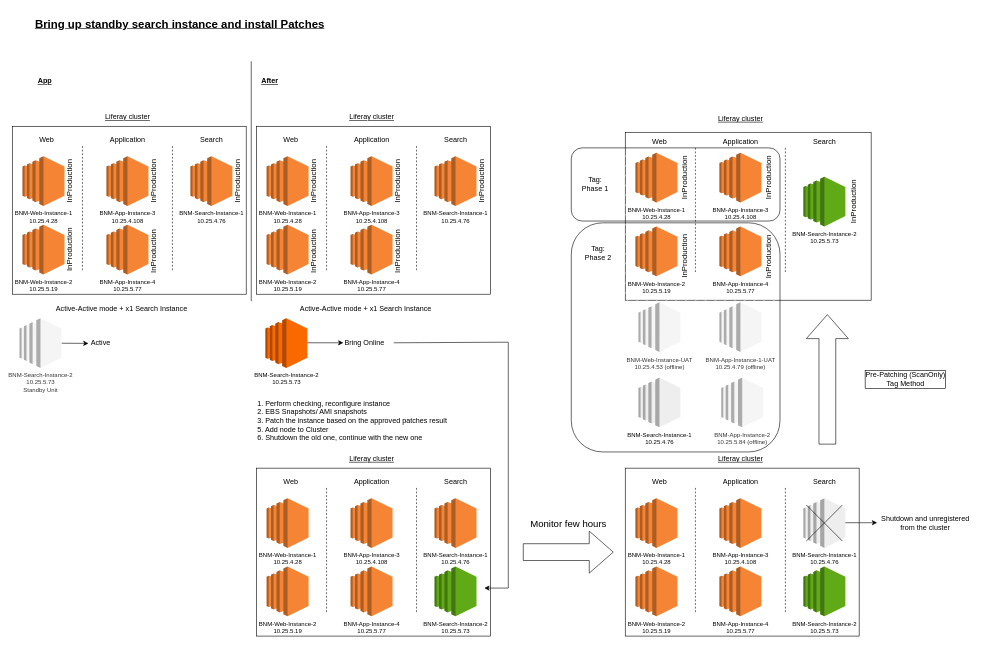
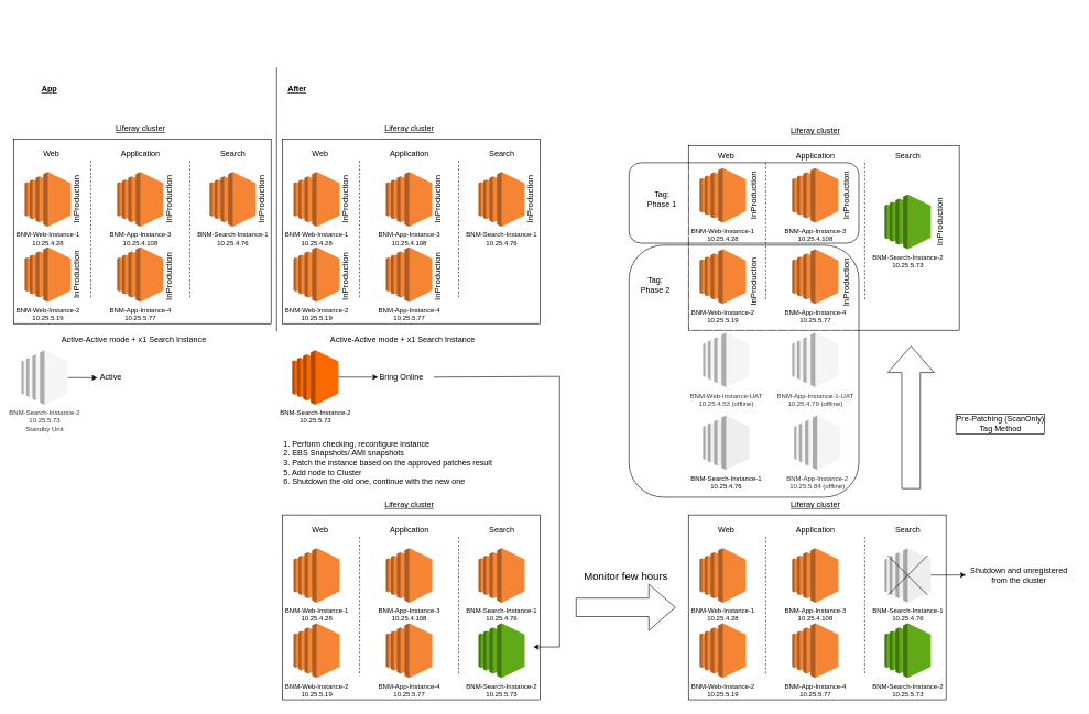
- <mxCell id="2" value="Bring up standby search instance and install Patches" style="text;html=1;align=center;verticalAlign=middle;resizable=0;points=[];autosize=1;strokeColor=none;fillColor=none;fontSize=19;fontStyle=5" parent="1" vertex="1"><mxGeometry x="44" y="20" width="510" height="40" as="geometry" /></mxCell>
- <mxCell id="86" value="Tag: Phase 1" style="text;html=1;strokeColor=none;fillColor=none;align=center;verticalAlign=middle;whiteSpace=wrap;rounded=0;" parent="1" vertex="1"><mxGeometry x="962" y="292" width="60" height="30" as="geometry" /></mxCell>
+ <mxCell id="86" value="Tag: Phase 1" style="text;html=1;strokeColor=none;fillColor=none;align=center;verticalAlign=middle;whiteSpace=wrap;rounded=0;" parent="1" vertex="1"><mxGeometry x="972" y="287" width="60" height="30" as="geometry" /></mxCell>
- <mxCell id="87" value="Tag: Phase 2" style="text;html=1;strokeColor=none;fillColor=none;align=center;verticalAlign=middle;whiteSpace=wrap;rounded=0;" parent="1" vertex="1"><mxGeometry x="967" y="407" width="60" height="30" as="geometry" /></mxCell>
+ <mxCell id="87" value="Tag: Phase 2" style="text;html=1;strokeColor=none;fillColor=none;align=center;verticalAlign=middle;whiteSpace=wrap;rounded=0;" parent="1" vertex="1"><mxGeometry x="962" y="417" width="60" height="30" as="geometry" /></mxCell>
- <mxCell id="77" value="Pre-Patching (ScanOnly)&lt;br&gt;Tag Method" style="text;html=1;align=center;verticalAlign=middle;resizable=0;points=[];autosize=1;strokeColor=none;fillColor=none;labelBackgroundColor=none;labelBorderColor=default;" parent="1" vertex="1"><mxGeometry x="1429" y="612" width="160" height="40" as="geometry" /></mxCell>
+ <mxCell id="77" value="Pre-Patching (ScanOnly)&lt;br&gt;Tag Method" style="text;html=1;align=center;verticalAlign=middle;resizable=0;points=[];autosize=1;strokeColor=none;fillColor=none;labelBackgroundColor=none;labelBorderColor=default;" parent="1" vertex="1"><mxGeometry x="1434" y="622" width="160" height="40" as="geometry" /></mxCell>
